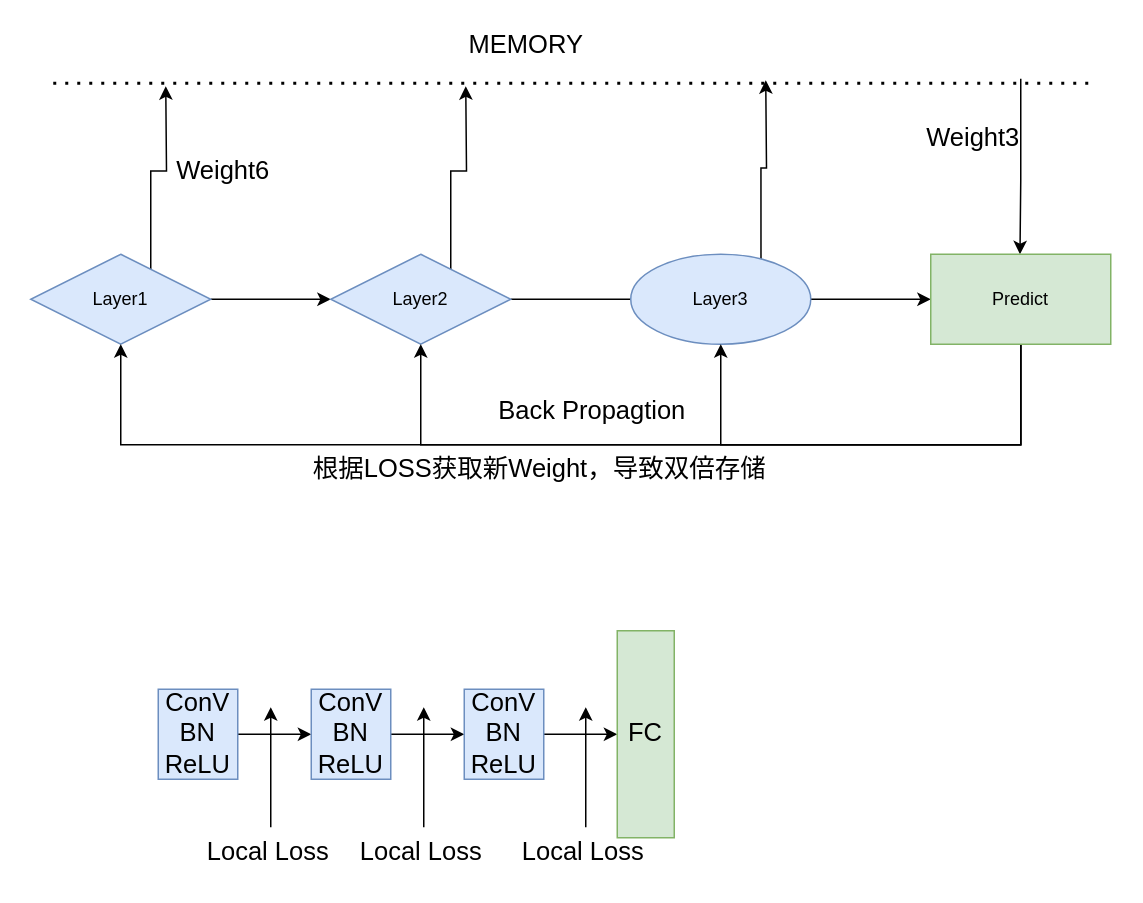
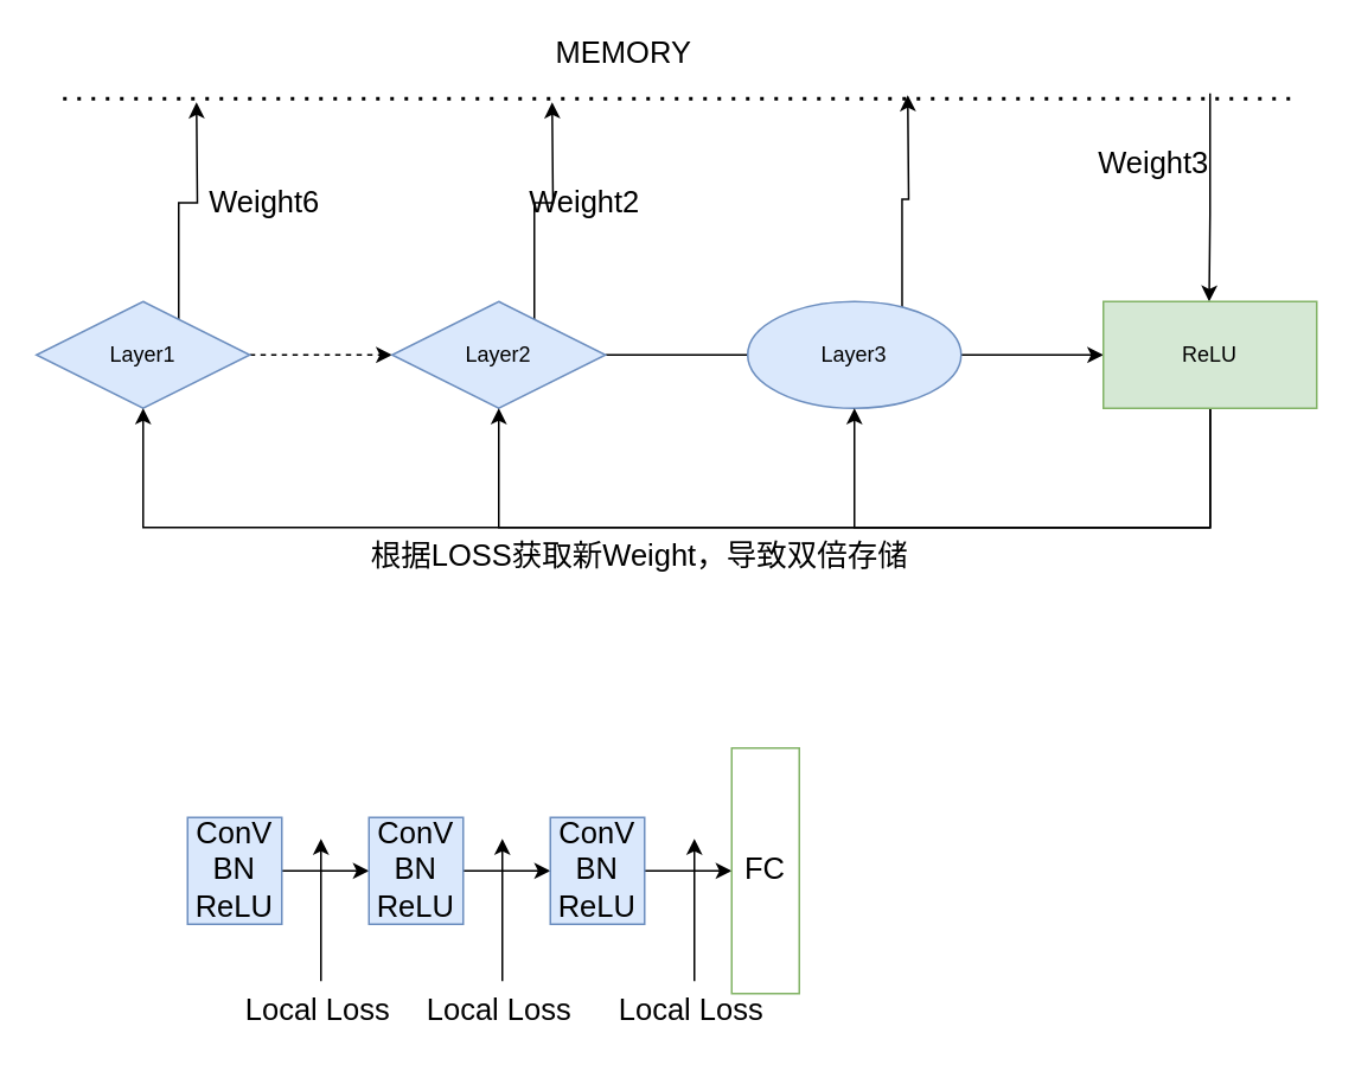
+ <mxCell id="18" value="Weight2" style="text;html=1;align=center;verticalAlign=middle;resizable=0;points=[];autosize=1;strokeColor=none;fillColor=none;fontSize=17;" vertex="1" parent="1"><mxGeometry x="292" y="102" width="72" height="24" as="geometry" /></mxCell>
- <mxCell id="2" value="" style="edgeStyle=orthogonalEdgeStyle;rounded=0;orthogonalLoop=1;jettySize=auto;html=1;" edge="1" parent="1" source="4" target="7"><mxGeometry relative="1" as="geometry" /></mxCell>
+ <mxCell id="2" value="" style="edgeStyle=orthogonalEdgeStyle;rounded=0;orthogonalLoop=1;jettySize=auto;html=1;dashed=1;" edge="1" parent="1" source="4" target="7"><mxGeometry relative="1" as="geometry" /></mxCell>
- <mxCell id="15" value="Predict" style="rounded=0;whiteSpace=wrap;html=1;fillColor=#d5e8d4;strokeColor=#82b366;" vertex="1" parent="1"><mxGeometry x="620" y="169" width="120" height="60" as="geometry" /></mxCell>
+ <mxCell id="15" value="ReLU" style="rounded=0;whiteSpace=wrap;html=1;fillColor=#d5e8d4;strokeColor=#82b366;" vertex="1" parent="1"><mxGeometry x="620" y="169" width="120" height="60" as="geometry" /></mxCell>
- <mxCell id="21" value="Back Propagtion" style="text;html=1;align=center;verticalAlign=middle;resizable=0;points=[];autosize=1;strokeColor=none;fillColor=none;fontSize=17;" vertex="1" parent="1"><mxGeometry x="326" y="262" width="135" height="24" as="geometry" /></mxCell>
- <mxCell id="29" value="FC" style="rounded=0;whiteSpace=wrap;html=1;fontSize=17;fillColor=#d5e8d4;strokeColor=#82b366;" vertex="1" parent="1"><mxGeometry x="411" y="420" width="38" height="138" as="geometry" /></mxCell>
+ <mxCell id="29" value="FC" style="rounded=0;whiteSpace=wrap;html=1;fontSize=17;fillColor=#ffffff;strokeColor=#82b366;" vertex="1" parent="1"><mxGeometry x="411" y="420" width="38" height="138" as="geometry" /></mxCell>
